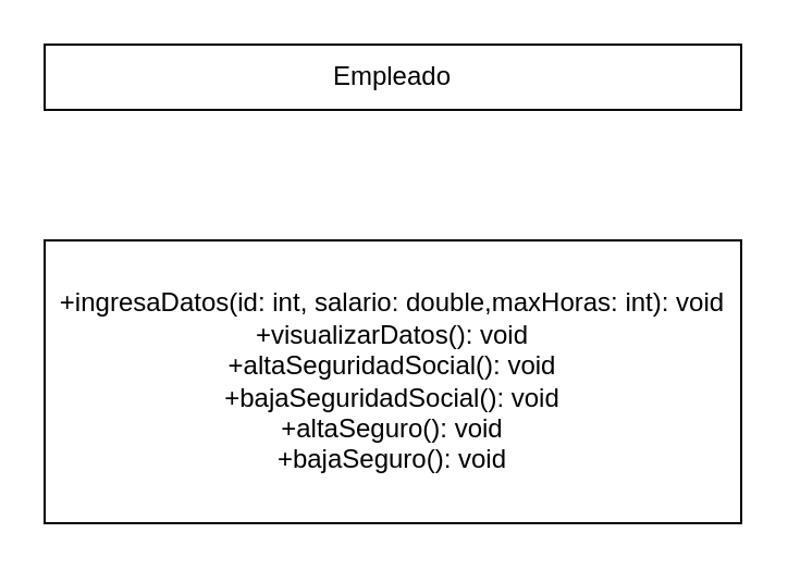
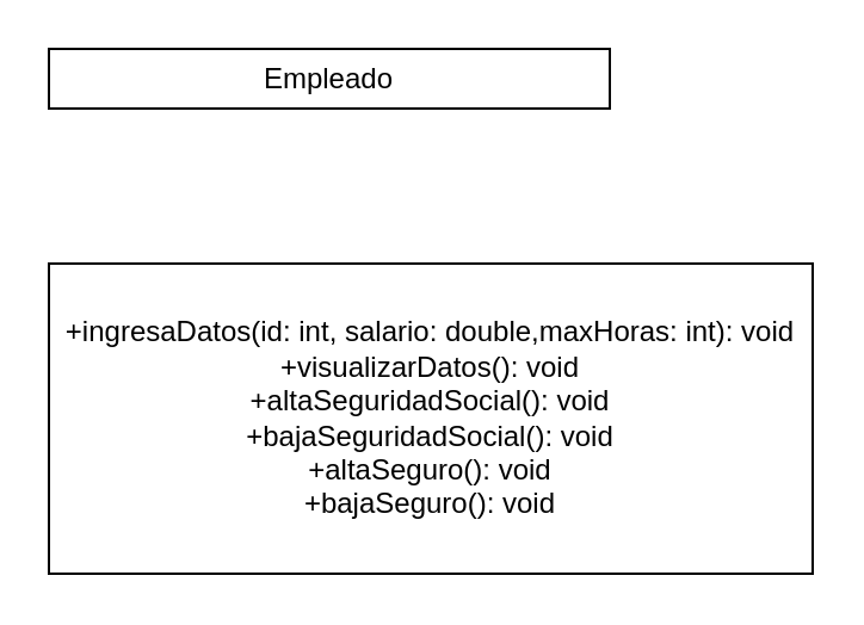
- <mxCell id="2" value="Empleado" style="rounded=0;whiteSpace=wrap;html=1;" vertex="1" parent="1"><mxGeometry x="20" y="20" width="320" height="30" as="geometry" /></mxCell>
+ <mxCell id="2" value="Empleado" style="rounded=0;whiteSpace=wrap;html=1;" vertex="1" parent="1"><mxGeometry x="20" y="20" width="235" height="25" as="geometry" /></mxCell>
